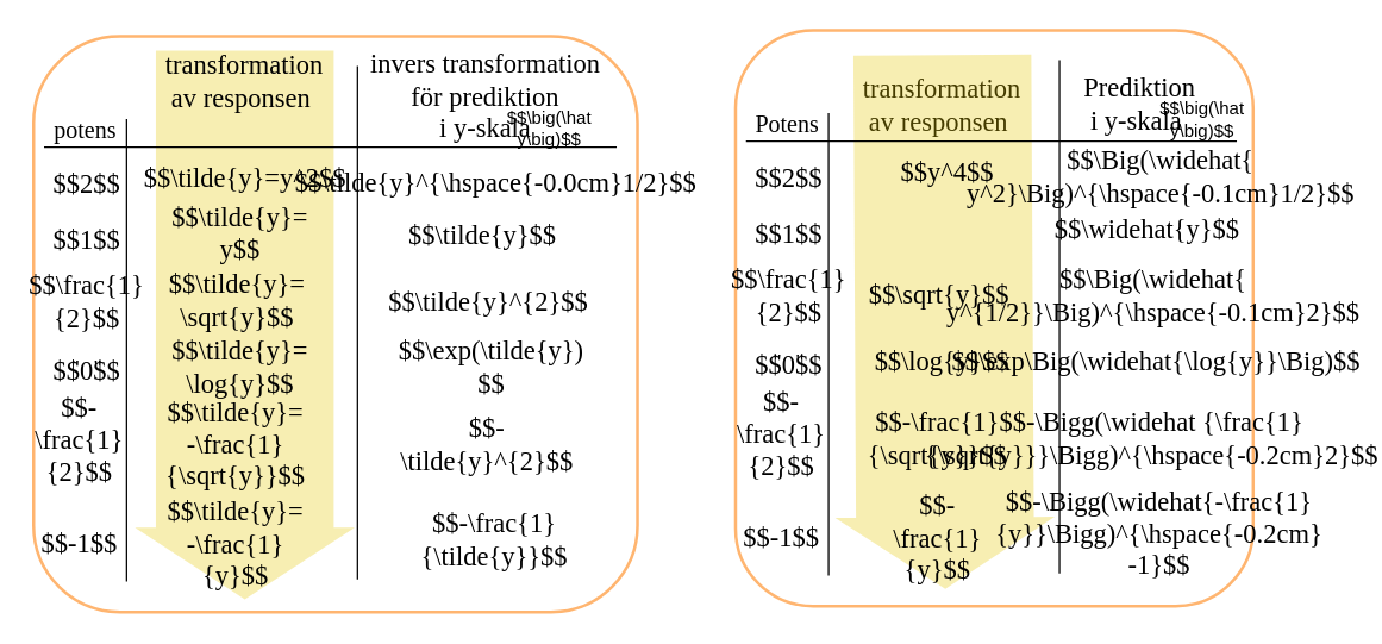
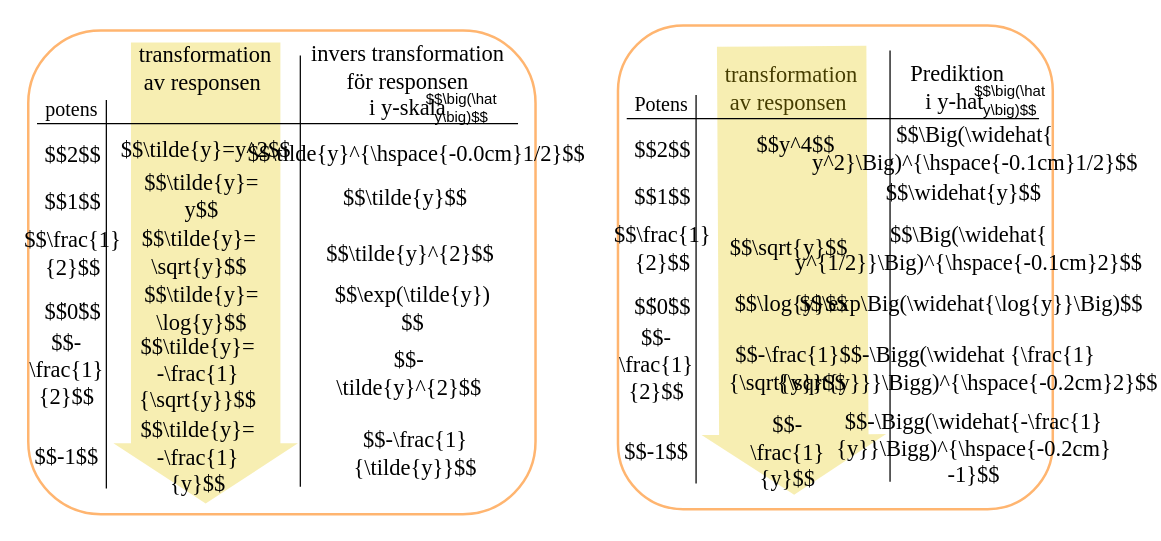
- <mxCell id="36" value="invers transformation för prediktion&lt;br&gt;i y-skala" style="text;html=1;strokeColor=none;fillColor=none;align=center;verticalAlign=middle;whiteSpace=wrap;rounded=0;strokeWidth=1;fontFamily=Verdana;fontSize=18;" vertex="1" parent="1"><mxGeometry x="245" y="52.87" width="162" height="24.85" as="geometry" /></mxCell>
+ <mxCell id="36" value="invers transformation för responsen&lt;br&gt;i y-skala" style="text;html=1;strokeColor=none;fillColor=none;align=center;verticalAlign=middle;whiteSpace=wrap;rounded=0;strokeWidth=1;fontFamily=Verdana;fontSize=18;" vertex="1" parent="1"><mxGeometry x="245" y="52.87" width="162" height="24.85" as="geometry" /></mxCell>
- <mxCell id="11" value="Prediktion i y-skala&amp;nbsp;" style="text;html=1;strokeColor=none;fillColor=none;align=center;verticalAlign=middle;whiteSpace=wrap;rounded=0;strokeWidth=1;fontFamily=Verdana;fontSize=18;" parent="1" vertex="1"><mxGeometry x="732.664" y="57.778" width="65.502" height="24.852" as="geometry" /></mxCell>
+ <mxCell id="11" value="Prediktion i y-hat&amp;nbsp;" style="text;html=1;strokeColor=none;fillColor=none;align=center;verticalAlign=middle;whiteSpace=wrap;rounded=0;strokeWidth=1;fontFamily=Verdana;fontSize=18;" parent="1" vertex="1"><mxGeometry x="732.664" y="57.778" width="65.502" height="24.852" as="geometry" /></mxCell>
